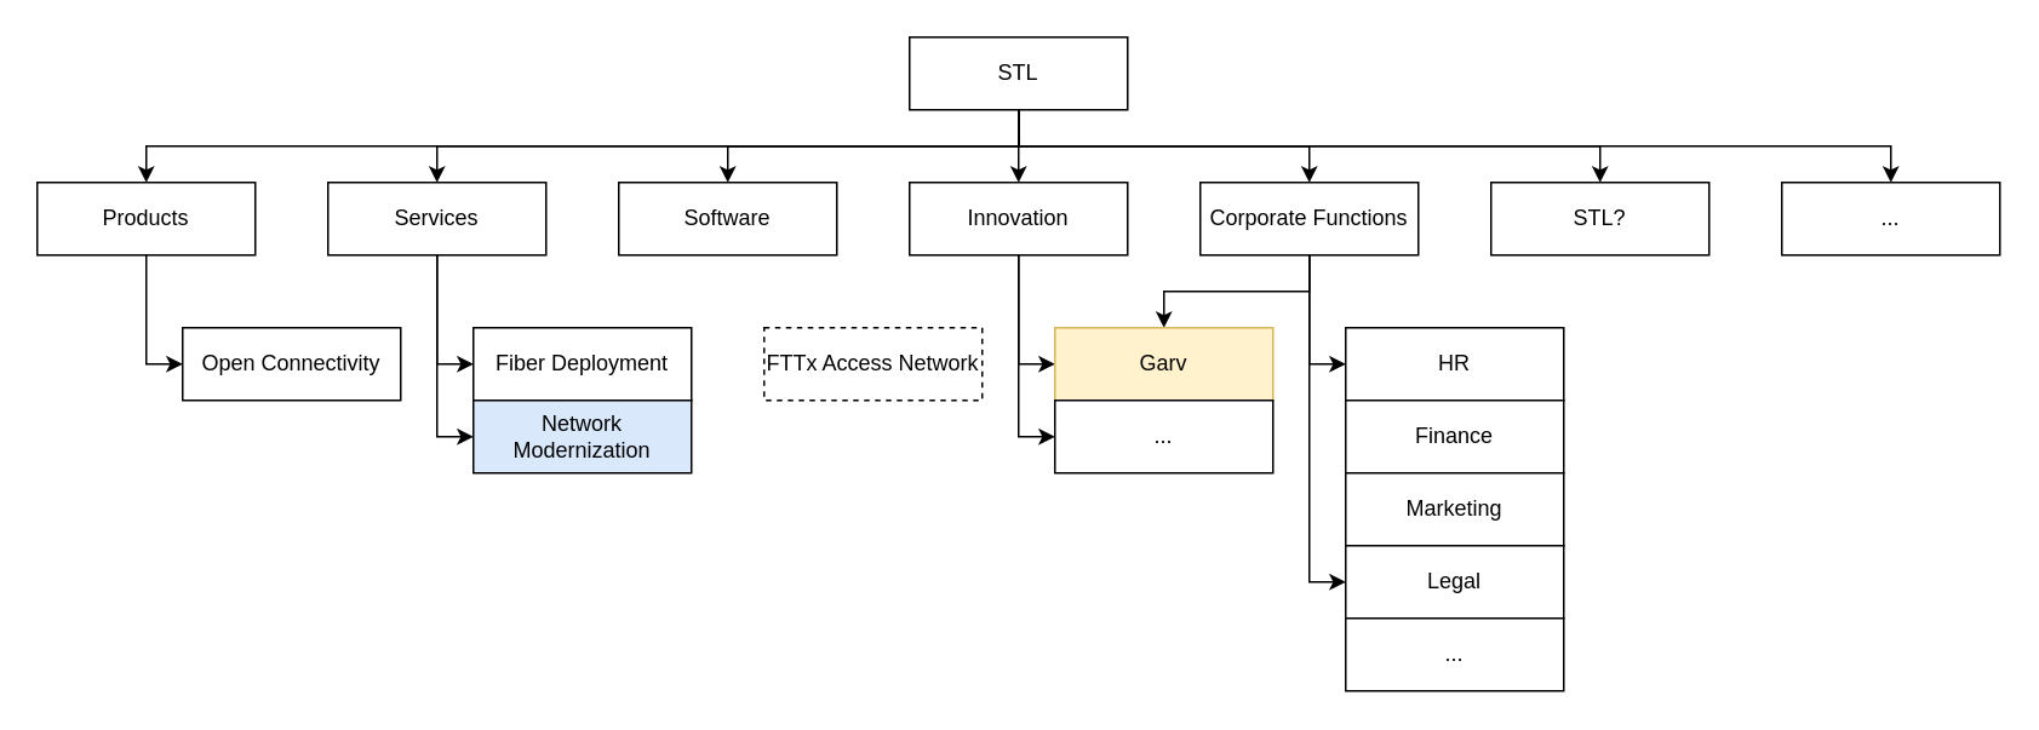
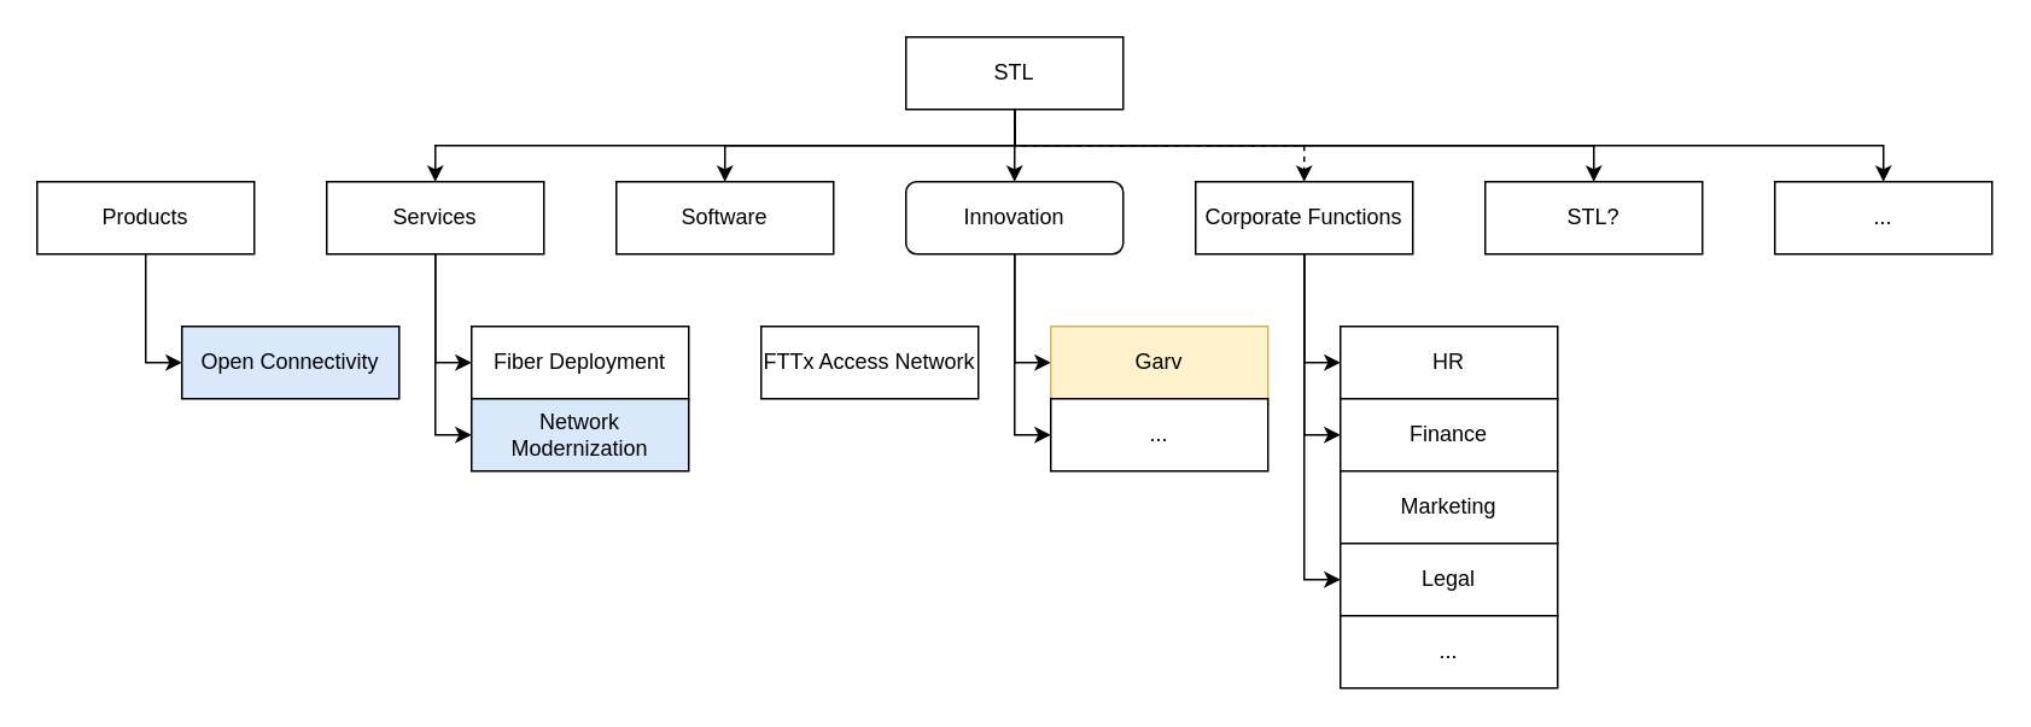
- <mxCell id="2" style="edgeStyle=orthogonalEdgeStyle;rounded=0;orthogonalLoop=1;jettySize=auto;html=1;" edge="1" parent="1" source="9" target="11"><mxGeometry relative="1" as="geometry"><Array as="points"><mxPoint x="560" y="80" /><mxPoint x="80" y="80" /></Array></mxGeometry></mxCell>
- <mxCell id="6" style="edgeStyle=orthogonalEdgeStyle;rounded=0;orthogonalLoop=1;jettySize=auto;html=1;" edge="1" parent="1" source="9" target="22"><mxGeometry relative="1" as="geometry"><Array as="points"><mxPoint x="560" y="80" /><mxPoint x="720" y="80" /></Array></mxGeometry></mxCell>
+ <mxCell id="6" style="edgeStyle=orthogonalEdgeStyle;rounded=0;orthogonalLoop=1;jettySize=auto;html=1;dashed=1;" edge="1" parent="1" source="9" target="22"><mxGeometry relative="1" as="geometry"><Array as="points"><mxPoint x="560" y="80" /><mxPoint x="720" y="80" /></Array></mxGeometry></mxCell>
- <mxCell id="18" value="Innovation" style="rounded=0;whiteSpace=wrap;html=1;" vertex="1" parent="1"><mxGeometry x="500" y="100" width="120" height="40" as="geometry" /></mxCell>
+ <mxCell id="18" value="Innovation" style="whiteSpace=wrap;html=1;rounded=1;" vertex="1" parent="1"><mxGeometry x="500" y="100" width="120" height="40" as="geometry" /></mxCell>
- <mxCell id="20" style="edgeStyle=orthogonalEdgeStyle;rounded=0;orthogonalLoop=1;jettySize=auto;html=1;" edge="1" parent="1" source="22" target="23"><mxGeometry relative="1" as="geometry" /></mxCell>
+ <mxCell id="20" style="edgeStyle=orthogonalEdgeStyle;rounded=0;orthogonalLoop=1;jettySize=auto;html=1;entryX=0;entryY=0.5;entryDx=0;entryDy=0;" edge="1" parent="1" source="22" target="26"><mxGeometry relative="1" as="geometry" /></mxCell>
- <mxCell id="32" value="Open Connectivity" style="rounded=0;whiteSpace=wrap;html=1;" vertex="1" parent="1"><mxGeometry x="100" y="180" width="120" height="40" as="geometry" /></mxCell>
+ <mxCell id="32" value="Open Connectivity" style="rounded=0;whiteSpace=wrap;html=1;fillColor=#dae8fc;" vertex="1" parent="1"><mxGeometry x="100" y="180" width="120" height="40" as="geometry" /></mxCell>
- <mxCell id="34" value="FTTx Access Network" style="rounded=0;whiteSpace=wrap;html=1;dashed=1;" vertex="1" parent="1"><mxGeometry x="420" y="180" width="120" height="40" as="geometry" /></mxCell>
+ <mxCell id="34" value="FTTx Access Network" style="rounded=0;whiteSpace=wrap;html=1;" vertex="1" parent="1"><mxGeometry x="420" y="180" width="120" height="40" as="geometry" /></mxCell>
